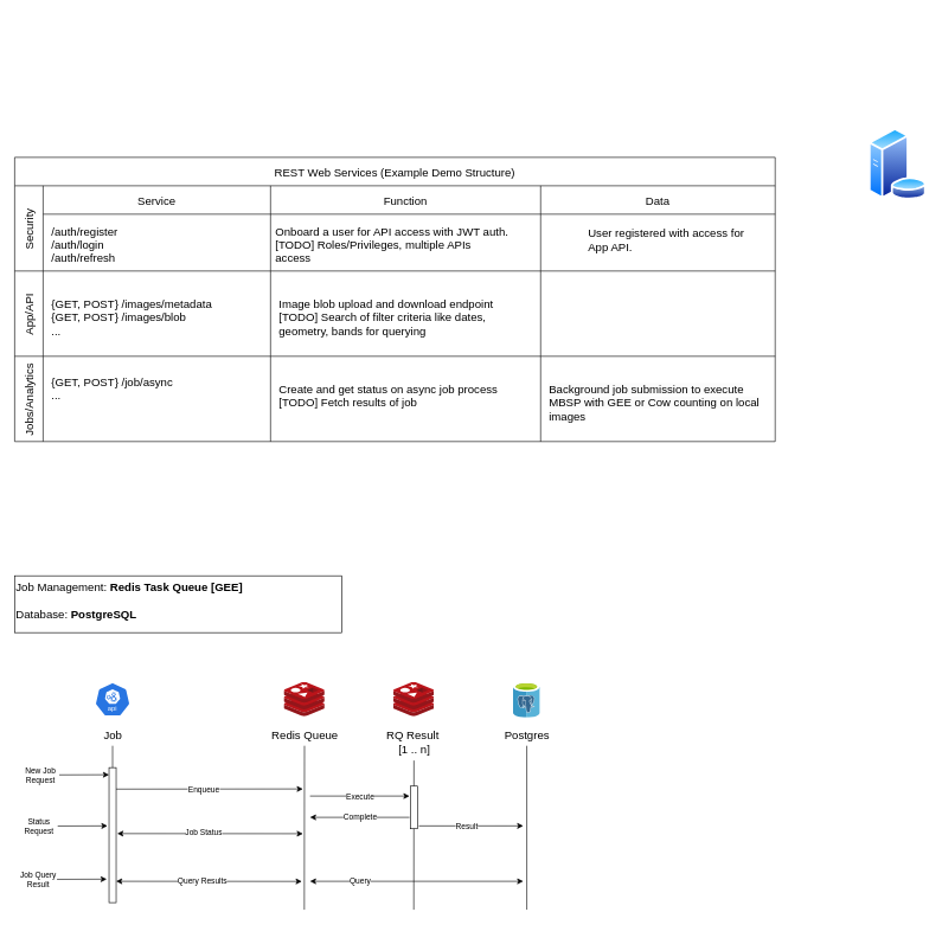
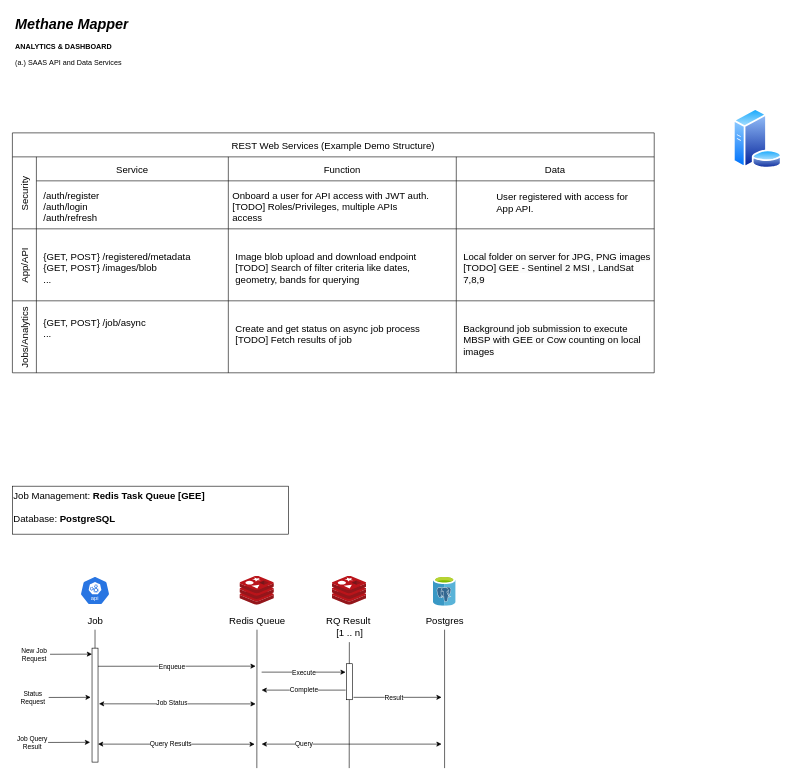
+ <mxCell id="24" value="&lt;h1&gt;&lt;i&gt;Methane Mapper&lt;/i&gt;&lt;/h1&gt;&lt;b&gt;ANALYTICS &amp;amp; DASHBOARD&lt;/b&gt;&lt;br&gt;&lt;p&gt;(a.) SAAS&lt;span style=&quot;background-color: initial;&quot;&gt;&amp;nbsp;API and Data Services&lt;/span&gt;&lt;/p&gt;" style="text;html=1;spacing=5;spacingTop=-20;whiteSpace=wrap;overflow=hidden;rounded=0;" parent="1" vertex="1"><mxGeometry x="20" y="20" width="350" height="100" as="geometry" /></mxCell>
- <mxCell id="12" value="&lt;font style=&quot;font-size: 16px;&quot;&gt;{GET, POST} /images/metadata&lt;br style=&quot;border-color: var(--border-color); padding: 0px; margin: 0px;&quot;&gt;{GET, POST} /images/blob&lt;br&gt;...&lt;br&gt;&lt;/font&gt;" style="text;whiteSpace=wrap;html=1;" parent="11" vertex="1"><mxGeometry x="10" y="30" width="330" height="60" as="geometry" /></mxCell>
+ <mxCell id="12" value="&lt;font style=&quot;font-size: 16px;&quot;&gt;{GET, POST} /registered/metadata&lt;br style=&quot;border-color: var(--border-color); padding: 0px; margin: 0px;&quot;&gt;{GET, POST} /images/blob&lt;br&gt;...&lt;br&gt;&lt;/font&gt;" style="text;whiteSpace=wrap;html=1;" parent="11" vertex="1"><mxGeometry x="10" y="30" width="330" height="60" as="geometry" /></mxCell>
+ <mxCell id="16" value="&lt;span style=&quot;color: rgb(0, 0, 0); font-family: Helvetica; font-size: 16px; font-style: normal; font-variant-ligatures: normal; font-variant-caps: normal; font-weight: 400; letter-spacing: normal; orphans: 2; text-align: left; text-indent: 0px; text-transform: none; widows: 2; word-spacing: 0px; -webkit-text-stroke-width: 0px; background-color: rgb(251, 251, 251); text-decoration-thickness: initial; text-decoration-style: initial; text-decoration-color: initial; float: none; display: inline !important;&quot;&gt;Local folder on server for JPG, PNG images&lt;br&gt;[TODO] GEE - Sentinel 2 MSI ,&lt;/span&gt;&lt;span style=&quot;color: rgb(0, 0, 0); font-family: Helvetica; font-size: 16px; font-style: normal; font-variant-ligatures: normal; font-variant-caps: normal; font-weight: 400; letter-spacing: normal; orphans: 2; text-align: left; text-indent: 0px; text-transform: none; widows: 2; word-spacing: 0px; -webkit-text-stroke-width: 0px; background-color: rgb(251, 251, 251); text-decoration-thickness: initial; text-decoration-style: initial; text-decoration-color: initial; float: none; display: inline !important;&quot;&gt;&amp;nbsp;LandSat 7,8,9&lt;/span&gt;" style="text;whiteSpace=wrap;html=1;" parent="15" vertex="1"><mxGeometry x="10" y="30" width="320" height="60" as="geometry" /></mxCell>
